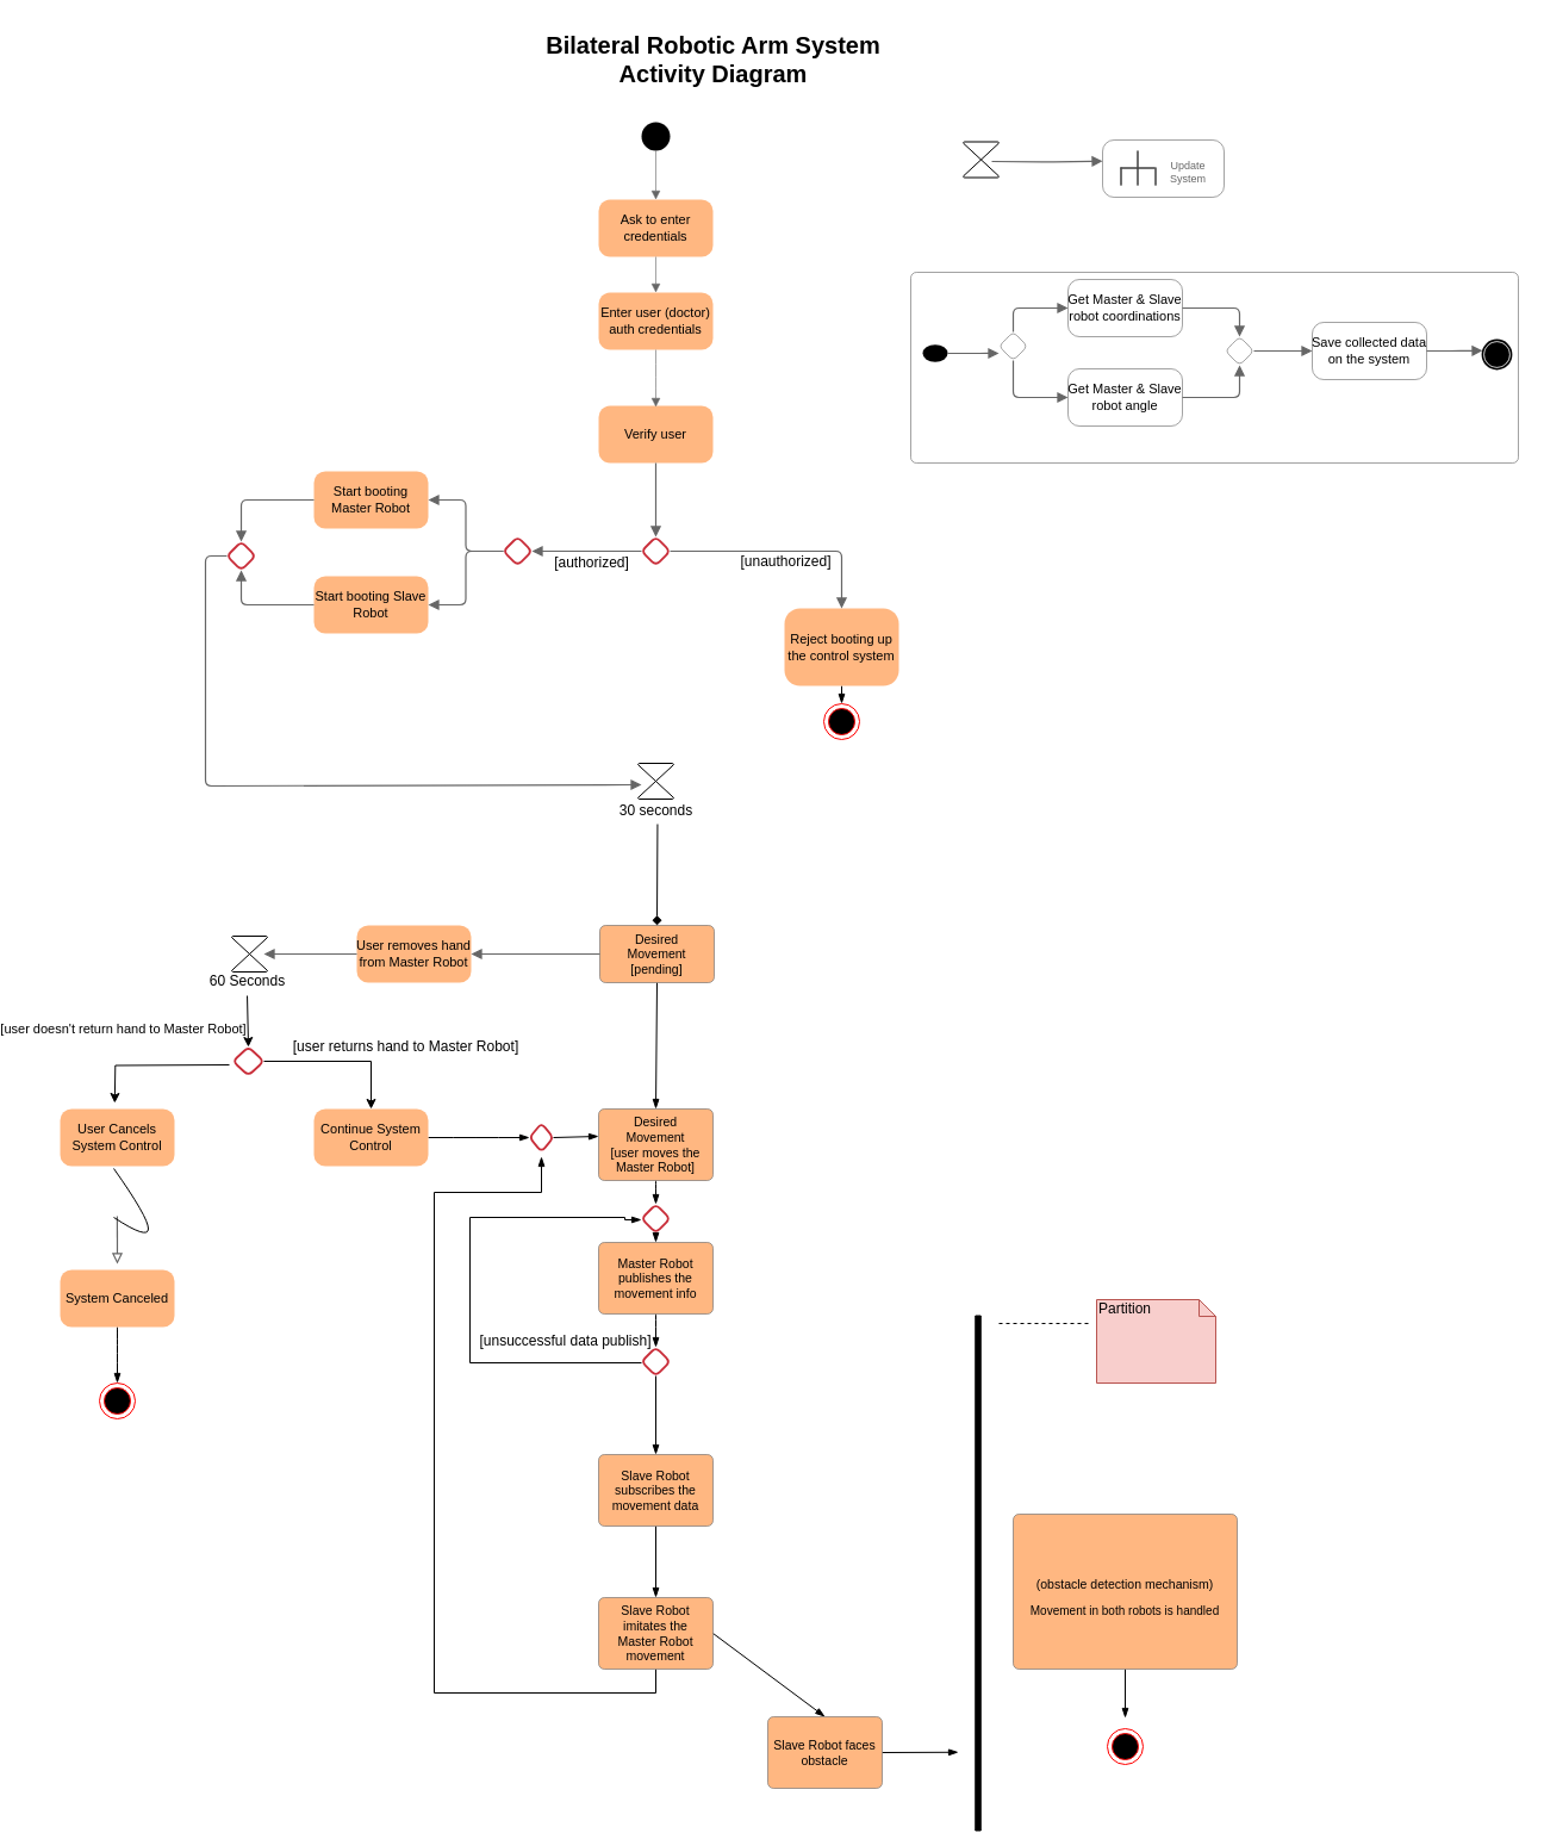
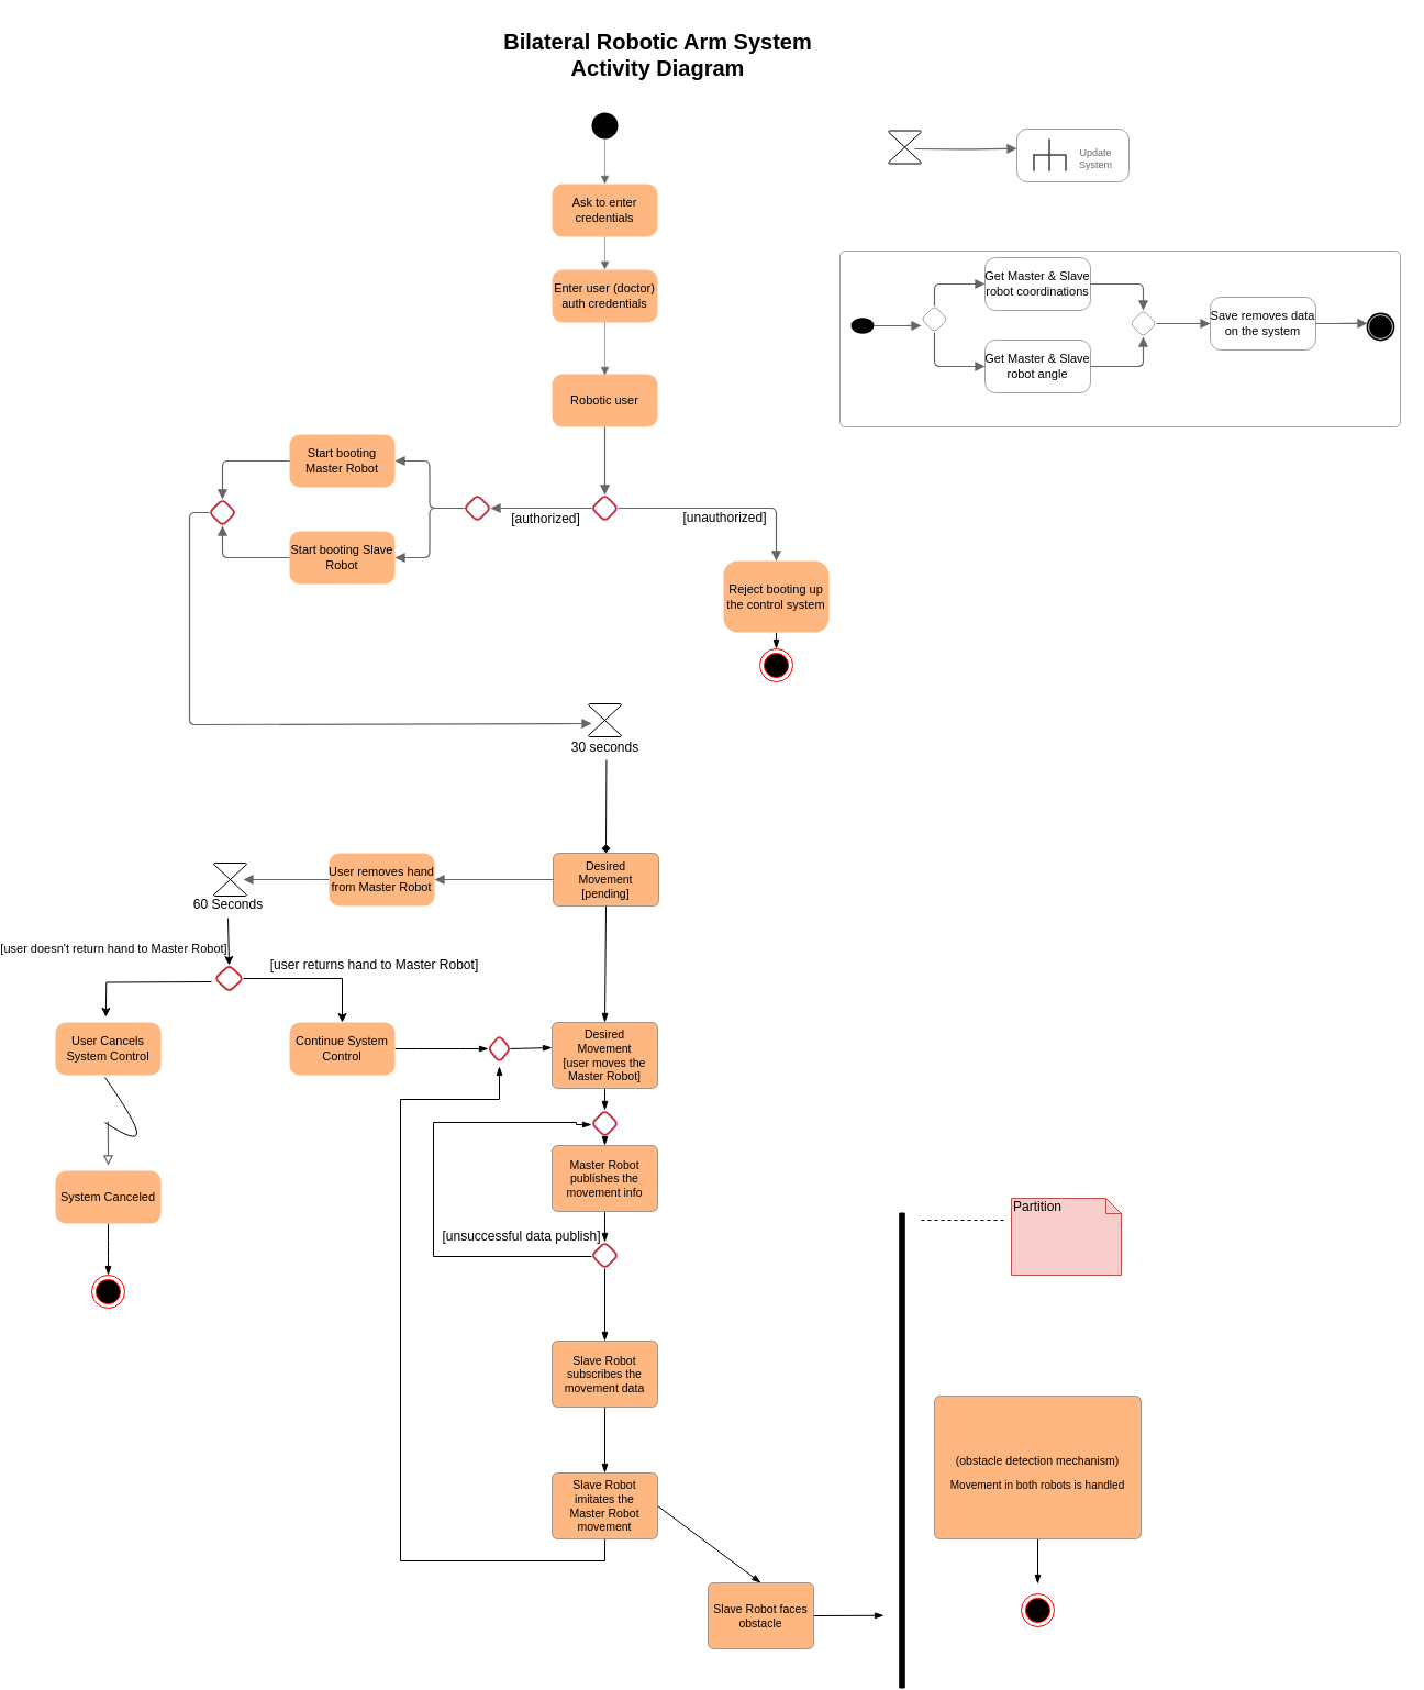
- <mxCell id="46" value="Save collected data on the system" style="html=1;whiteSpace=wrap;rounded=1;arcSize=20;fontSize=11;spacing=0;strokeColor=#666666;strokeOpacity=100;fillOpacity=100;fillColor=#ffffff;strokeWidth=0.6;" vertex="1" parent="1"><mxGeometry x="1071" y="270" width="96" height="48" as="geometry" /></mxCell>
+ <mxCell id="46" value="Save removes data on the system" style="html=1;whiteSpace=wrap;rounded=1;arcSize=20;fontSize=11;spacing=0;strokeColor=#666666;strokeOpacity=100;fillOpacity=100;fillColor=#ffffff;strokeWidth=0.6;" vertex="1" parent="1"><mxGeometry x="1071" y="270" width="96" height="48" as="geometry" /></mxCell>
- <mxCell id="8" value="Verify user" style="html=1;whiteSpace=wrap;rounded=1;arcSize=20;fontSize=11;spacing=0;strokeOpacity=0;fillOpacity=100;fillColor=#ffb781;strokeWidth=0.6;" vertex="1" parent="1"><mxGeometry x="472" y="340" width="96" height="48" as="geometry" /></mxCell>
+ <mxCell id="8" value="Robotic user" style="html=1;whiteSpace=wrap;rounded=1;arcSize=20;fontSize=11;spacing=0;strokeOpacity=0;fillOpacity=100;fillColor=#ffb781;strokeWidth=0.6;" vertex="1" parent="1"><mxGeometry x="472" y="340" width="96" height="48" as="geometry" /></mxCell>
